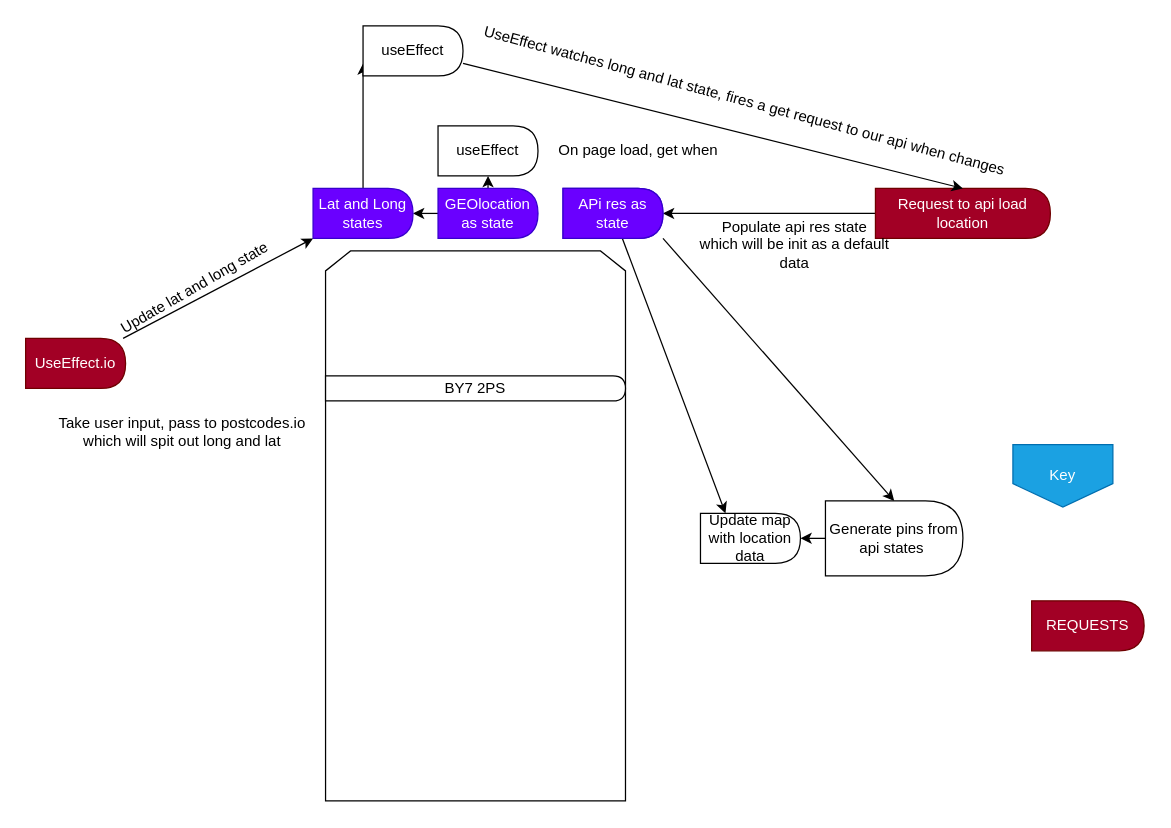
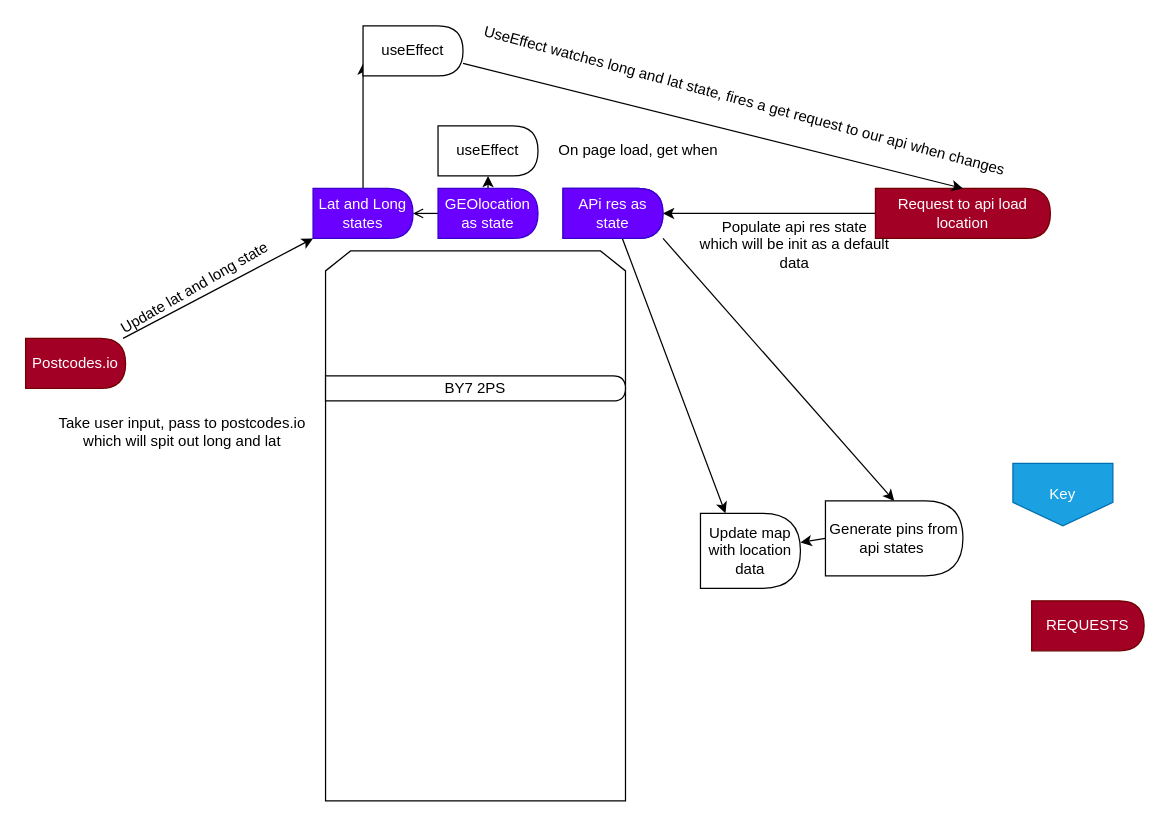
- <mxCell id="4" style="edgeStyle=none;html=1;" edge="1" parent="1" source="6" target="13"><mxGeometry relative="1" as="geometry" /></mxCell>
+ <mxCell id="4" style="edgeStyle=none;html=1;endArrow=open;" edge="1" parent="1" source="6" target="13"><mxGeometry relative="1" as="geometry" /></mxCell>
- <mxCell id="15" value="UseEffect.io" style="shape=delay;whiteSpace=wrap;html=1;fillColor=#a20025;fontColor=#ffffff;strokeColor=#6F0000;" vertex="1" parent="1"><mxGeometry x="20" y="270" width="80" height="40" as="geometry" /></mxCell>
+ <mxCell id="15" value="Postcodes.io" style="shape=delay;whiteSpace=wrap;html=1;fillColor=#a20025;fontColor=#ffffff;strokeColor=#6F0000;" vertex="1" parent="1"><mxGeometry x="20" y="270" width="80" height="40" as="geometry" /></mxCell>
- <mxCell id="23" value="Key" style="shape=offPageConnector;whiteSpace=wrap;html=1;fillColor=#1ba1e2;fontColor=#ffffff;strokeColor=#006EAF;" vertex="1" parent="1"><mxGeometry x="810" y="355" width="80" height="50" as="geometry" /></mxCell>
+ <mxCell id="23" value="Key" style="shape=offPageConnector;whiteSpace=wrap;html=1;fillColor=#1ba1e2;fontColor=#ffffff;strokeColor=#006EAF;" vertex="1" parent="1"><mxGeometry x="810" y="370" width="80" height="50" as="geometry" /></mxCell>
- <mxCell id="11" value="Update map with location data" style="shape=delay;whiteSpace=wrap;html=1;" vertex="1" parent="1"><mxGeometry x="560" y="410" width="80" height="40" as="geometry" /></mxCell>
+ <mxCell id="11" value="Update map with location data" style="shape=delay;whiteSpace=wrap;html=1;" vertex="1" parent="1"><mxGeometry x="560" y="410" width="80" height="60" as="geometry" /></mxCell>
